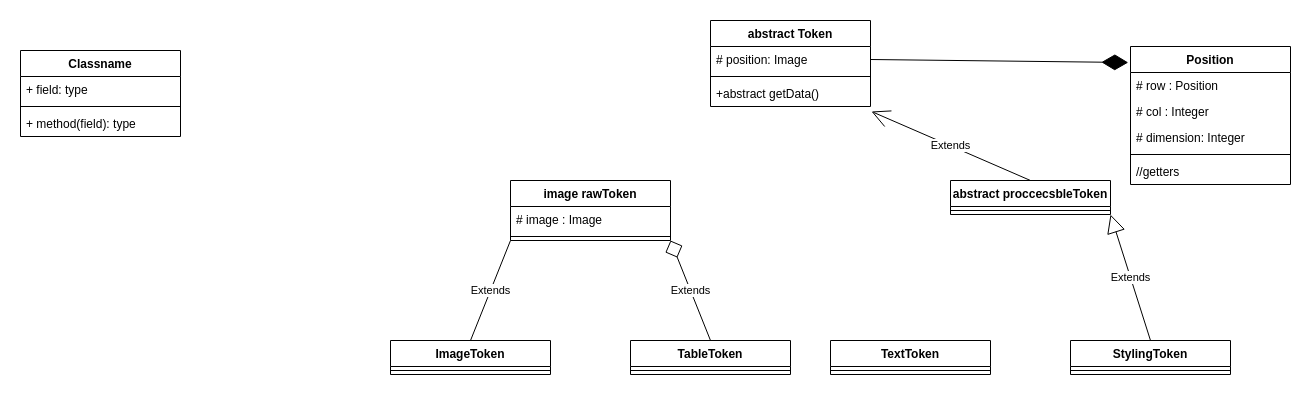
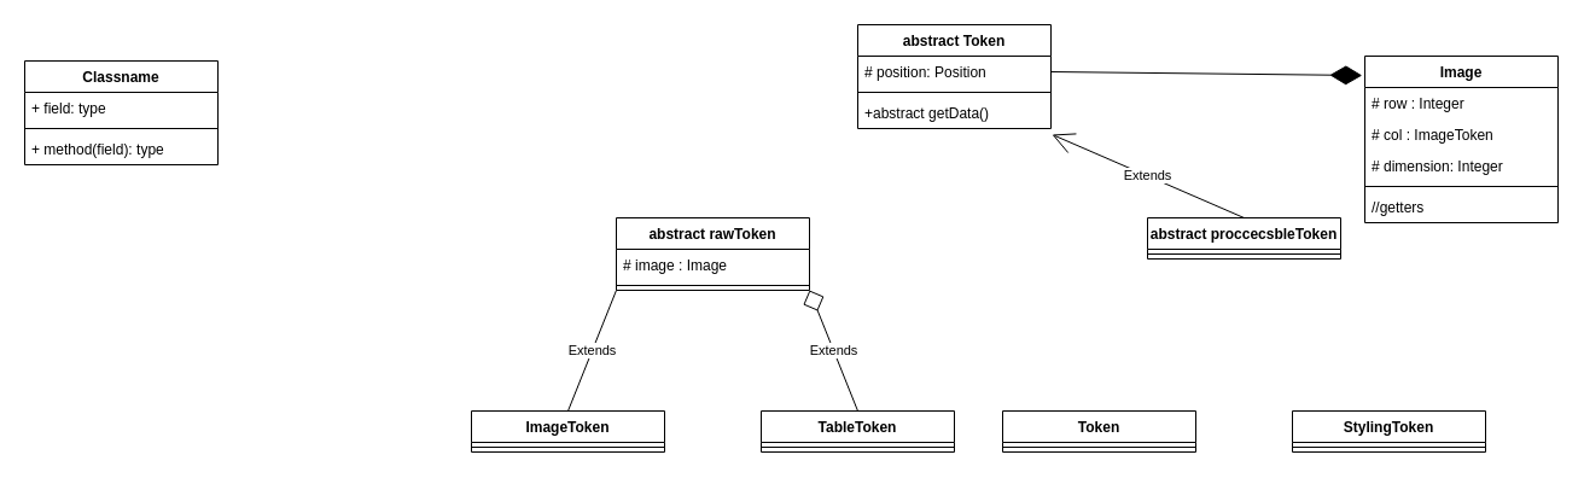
- <mxCell id="6" value="# position: Image" style="text;strokeColor=none;fillColor=none;align=left;verticalAlign=top;spacingLeft=4;spacingRight=4;overflow=hidden;rotatable=0;points=[[0,0.5],[1,0.5]];portConstraint=eastwest;" vertex="1" parent="5"><mxGeometry y="26" width="160" height="26" as="geometry" /></mxCell>
+ <mxCell id="6" value="# position: Position" style="text;strokeColor=none;fillColor=none;align=left;verticalAlign=top;spacingLeft=4;spacingRight=4;overflow=hidden;rotatable=0;points=[[0,0.5],[1,0.5]];portConstraint=eastwest;" vertex="1" parent="5"><mxGeometry y="26" width="160" height="26" as="geometry" /></mxCell>
- <mxCell id="9" value="Position" style="swimlane;fontStyle=1;align=center;verticalAlign=top;childLayout=stackLayout;horizontal=1;startSize=26;horizontalStack=0;resizeParent=1;resizeParentMax=0;resizeLast=0;collapsible=1;marginBottom=0;" vertex="1" parent="1"><mxGeometry x="1130" y="46" width="160" height="138" as="geometry" /></mxCell>
+ <mxCell id="9" value="Image" style="swimlane;fontStyle=1;align=center;verticalAlign=top;childLayout=stackLayout;horizontal=1;startSize=26;horizontalStack=0;resizeParent=1;resizeParentMax=0;resizeLast=0;collapsible=1;marginBottom=0;" vertex="1" parent="1"><mxGeometry x="1130" y="46" width="160" height="138" as="geometry" /></mxCell>
- <mxCell id="10" value="# row : Position" style="text;strokeColor=none;fillColor=none;align=left;verticalAlign=top;spacingLeft=4;spacingRight=4;overflow=hidden;rotatable=0;points=[[0,0.5],[1,0.5]];portConstraint=eastwest;" vertex="1" parent="9"><mxGeometry y="26" width="160" height="26" as="geometry" /></mxCell>
+ <mxCell id="10" value="# row : Integer" style="text;strokeColor=none;fillColor=none;align=left;verticalAlign=top;spacingLeft=4;spacingRight=4;overflow=hidden;rotatable=0;points=[[0,0.5],[1,0.5]];portConstraint=eastwest;" vertex="1" parent="9"><mxGeometry y="26" width="160" height="26" as="geometry" /></mxCell>
- <mxCell id="11" value="# col : Integer" style="text;strokeColor=none;fillColor=none;align=left;verticalAlign=top;spacingLeft=4;spacingRight=4;overflow=hidden;rotatable=0;points=[[0,0.5],[1,0.5]];portConstraint=eastwest;" vertex="1" parent="9"><mxGeometry y="52" width="160" height="26" as="geometry" /></mxCell>
+ <mxCell id="11" value="# col : ImageToken" style="text;strokeColor=none;fillColor=none;align=left;verticalAlign=top;spacingLeft=4;spacingRight=4;overflow=hidden;rotatable=0;points=[[0,0.5],[1,0.5]];portConstraint=eastwest;" vertex="1" parent="9"><mxGeometry y="52" width="160" height="26" as="geometry" /></mxCell>
- <mxCell id="2" value="image rawToken" style="swimlane;fontStyle=1;align=center;verticalAlign=top;childLayout=stackLayout;horizontal=1;startSize=26;horizontalStack=0;resizeParent=1;resizeParentMax=0;resizeLast=0;collapsible=1;marginBottom=0;" vertex="1" parent="1"><mxGeometry x="510" y="180" width="160" height="60" as="geometry" /></mxCell>
+ <mxCell id="2" value="abstract rawToken" style="swimlane;fontStyle=1;align=center;verticalAlign=top;childLayout=stackLayout;horizontal=1;startSize=26;horizontalStack=0;resizeParent=1;resizeParentMax=0;resizeLast=0;collapsible=1;marginBottom=0;" vertex="1" parent="1"><mxGeometry x="510" y="180" width="160" height="60" as="geometry" /></mxCell>
- <mxCell id="31" value="Extends" style="endArrow=block;endSize=16;endFill=0;html=1;exitX=0.5;exitY=0;exitDx=0;exitDy=0;entryX=1;entryY=1;entryDx=0;entryDy=0;" edge="1" parent="1" source="27" target="19"><mxGeometry width="160" relative="1" as="geometry"><mxPoint x="730" y="360" as="sourcePoint" /><mxPoint x="1106.96" y="266.156" as="targetPoint" /></mxGeometry></mxCell>
- <mxCell id="25" value="TextToken" style="swimlane;fontStyle=1;align=center;verticalAlign=top;childLayout=stackLayout;horizontal=1;startSize=26;horizontalStack=0;resizeParent=1;resizeParentMax=0;resizeLast=0;collapsible=1;marginBottom=0;" vertex="1" parent="1"><mxGeometry x="830" y="340" width="160" height="34" as="geometry" /></mxCell>
+ <mxCell id="25" value="Token" style="swimlane;fontStyle=1;align=center;verticalAlign=top;childLayout=stackLayout;horizontal=1;startSize=26;horizontalStack=0;resizeParent=1;resizeParentMax=0;resizeLast=0;collapsible=1;marginBottom=0;" vertex="1" parent="1"><mxGeometry x="830" y="340" width="160" height="34" as="geometry" /></mxCell>
